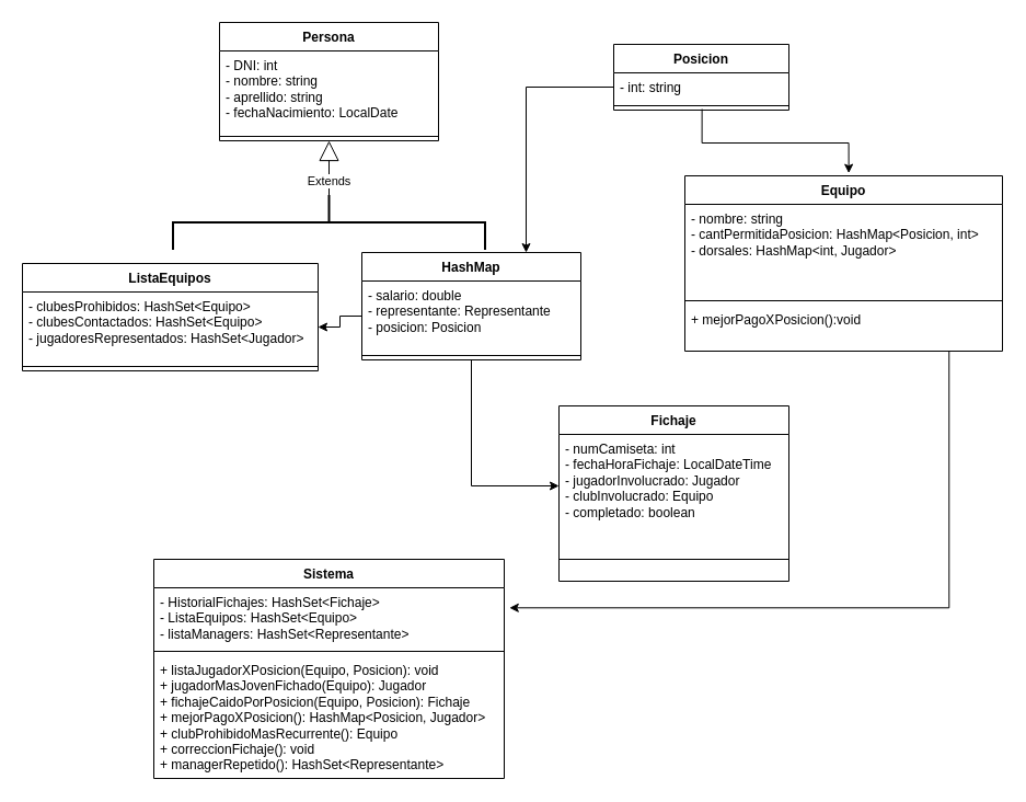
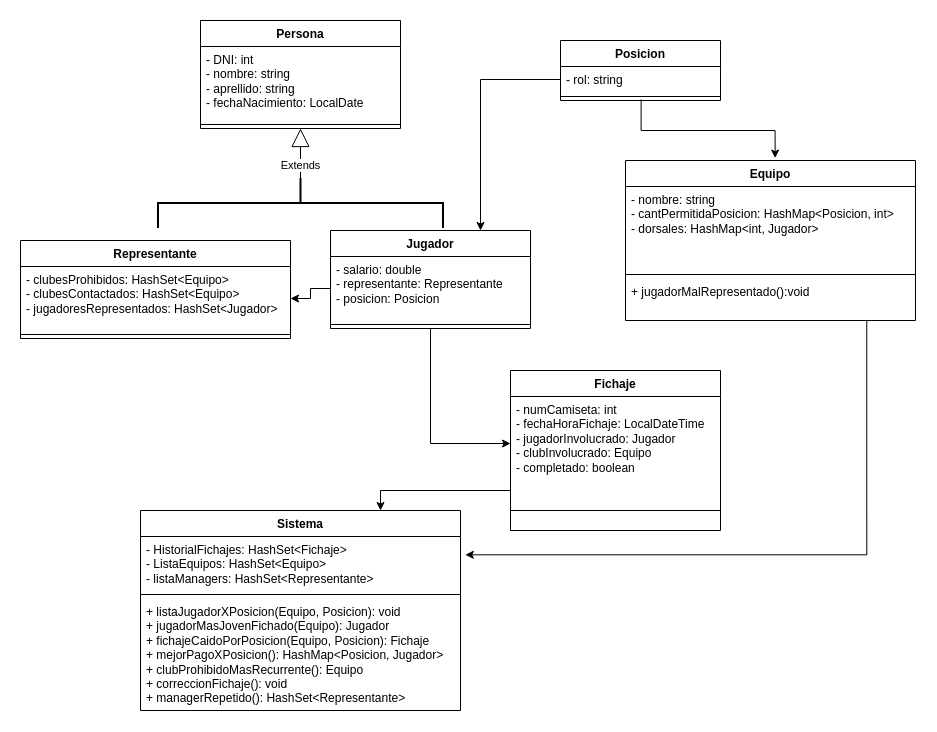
- <mxCell id="16" value="&lt;div&gt;- int: string&lt;/div&gt;&lt;div&gt;&lt;br&gt;&lt;/div&gt;" style="text;strokeColor=none;fillColor=none;align=left;verticalAlign=top;spacingLeft=4;spacingRight=4;overflow=hidden;rotatable=0;points=[[0,0.5],[1,0.5]];portConstraint=eastwest;whiteSpace=wrap;html=1;" vertex="1" parent="15"><mxGeometry y="26" width="160" height="26" as="geometry" /></mxCell>
+ <mxCell id="16" value="&lt;div&gt;- rol: string&lt;/div&gt;&lt;div&gt;&lt;br&gt;&lt;/div&gt;" style="text;strokeColor=none;fillColor=none;align=left;verticalAlign=top;spacingLeft=4;spacingRight=4;overflow=hidden;rotatable=0;points=[[0,0.5],[1,0.5]];portConstraint=eastwest;whiteSpace=wrap;html=1;" vertex="1" parent="15"><mxGeometry y="26" width="160" height="26" as="geometry" /></mxCell>
- <mxCell id="7" value="HashMap" style="swimlane;fontStyle=1;align=center;verticalAlign=top;childLayout=stackLayout;horizontal=1;startSize=26;horizontalStack=0;resizeParent=1;resizeParentMax=0;resizeLast=0;collapsible=1;marginBottom=0;whiteSpace=wrap;html=1;" vertex="1" parent="1"><mxGeometry x="330" y="230" width="200" height="98" as="geometry" /></mxCell>
+ <mxCell id="7" value="Jugador" style="swimlane;fontStyle=1;align=center;verticalAlign=top;childLayout=stackLayout;horizontal=1;startSize=26;horizontalStack=0;resizeParent=1;resizeParentMax=0;resizeLast=0;collapsible=1;marginBottom=0;whiteSpace=wrap;html=1;" vertex="1" parent="1"><mxGeometry x="330" y="230" width="200" height="98" as="geometry" /></mxCell>
- <mxCell id="22" value="ListaEquipos" style="swimlane;fontStyle=1;align=center;verticalAlign=top;childLayout=stackLayout;horizontal=1;startSize=26;horizontalStack=0;resizeParent=1;resizeParentMax=0;resizeLast=0;collapsible=1;marginBottom=0;whiteSpace=wrap;html=1;" vertex="1" parent="1"><mxGeometry x="20" y="240" width="270" height="98" as="geometry" /></mxCell>
+ <mxCell id="22" value="Representante" style="swimlane;fontStyle=1;align=center;verticalAlign=top;childLayout=stackLayout;horizontal=1;startSize=26;horizontalStack=0;resizeParent=1;resizeParentMax=0;resizeLast=0;collapsible=1;marginBottom=0;whiteSpace=wrap;html=1;" vertex="1" parent="1"><mxGeometry x="20" y="240" width="270" height="98" as="geometry" /></mxCell>
- <mxCell id="14" value="&lt;div&gt;+ mejorPagoXPosicion():void &lt;br&gt;&lt;/div&gt;&lt;div&gt;&amp;nbsp;&lt;br&gt;&lt;/div&gt;" style="text;strokeColor=none;fillColor=none;align=left;verticalAlign=top;spacingLeft=4;spacingRight=4;overflow=hidden;rotatable=0;points=[[0,0.5],[1,0.5]];portConstraint=eastwest;whiteSpace=wrap;html=1;" vertex="1" parent="11"><mxGeometry y="118" width="290" height="42" as="geometry" /></mxCell>
+ <mxCell id="14" value="&lt;div&gt;+ jugadorMalRepresentado():void &lt;br&gt;&lt;/div&gt;&lt;div&gt;&amp;nbsp;&lt;br&gt;&lt;/div&gt;" style="text;strokeColor=none;fillColor=none;align=left;verticalAlign=top;spacingLeft=4;spacingRight=4;overflow=hidden;rotatable=0;points=[[0,0.5],[1,0.5]];portConstraint=eastwest;whiteSpace=wrap;html=1;" vertex="1" parent="11"><mxGeometry y="118" width="290" height="42" as="geometry" /></mxCell>
+ <mxCell id="18" style="edgeStyle=orthogonalEdgeStyle;rounded=0;orthogonalLoop=1;jettySize=auto;html=1;exitX=0;exitY=0.75;exitDx=0;exitDy=0;entryX=0.75;entryY=0;entryDx=0;entryDy=0;" edge="1" parent="1" source="19" target="27"><mxGeometry relative="1" as="geometry" /></mxCell>
